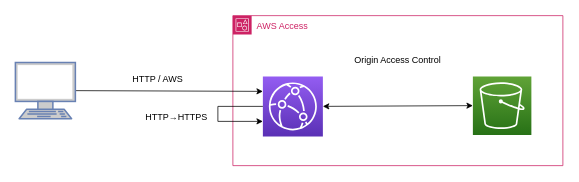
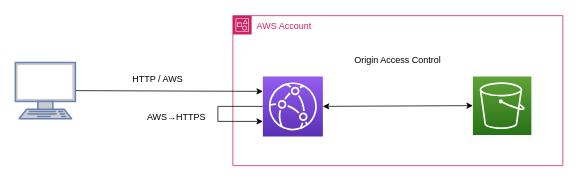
- <mxCell id="2" value="AWS Access" style="points=[[0,0],[0.25,0],[0.5,0],[0.75,0],[1,0],[1,0.25],[1,0.5],[1,0.75],[1,1],[0.75,1],[0.5,1],[0.25,1],[0,1],[0,0.75],[0,0.5],[0,0.25]];outlineConnect=0;gradientColor=none;html=1;whiteSpace=wrap;fontSize=12;fontStyle=0;container=1;pointerEvents=0;collapsible=0;recursiveResize=0;shape=mxgraph.aws4.group;grIcon=mxgraph.aws4.group_account;strokeColor=#CD2264;fillColor=none;verticalAlign=top;align=left;spacingLeft=30;fontColor=#CD2264;dashed=0;" parent="1" vertex="1"><mxGeometry x="310" y="20" width="440" height="200" as="geometry" /></mxCell>
+ <mxCell id="2" value="AWS Account" style="points=[[0,0],[0.25,0],[0.5,0],[0.75,0],[1,0],[1,0.25],[1,0.5],[1,0.75],[1,1],[0.75,1],[0.5,1],[0.25,1],[0,1],[0,0.75],[0,0.5],[0,0.25]];outlineConnect=0;gradientColor=none;html=1;whiteSpace=wrap;fontSize=12;fontStyle=0;container=1;pointerEvents=0;collapsible=0;recursiveResize=0;shape=mxgraph.aws4.group;grIcon=mxgraph.aws4.group_account;strokeColor=#CD2264;fillColor=none;verticalAlign=top;align=left;spacingLeft=30;fontColor=#CD2264;dashed=0;" parent="1" vertex="1"><mxGeometry x="310" y="20" width="440" height="200" as="geometry" /></mxCell>
- <mxCell id="10" value="HTTP→HTTPS" style="text;html=1;strokeColor=none;fillColor=none;align=center;verticalAlign=middle;whiteSpace=wrap;rounded=0;" parent="1" vertex="1"><mxGeometry x="190" y="140" width="90" height="30" as="geometry" /></mxCell>
+ <mxCell id="10" value="AWS→HTTPS" style="text;html=1;strokeColor=none;fillColor=none;align=center;verticalAlign=middle;whiteSpace=wrap;rounded=0;" parent="1" vertex="1"><mxGeometry x="190" y="140" width="90" height="30" as="geometry" /></mxCell>
